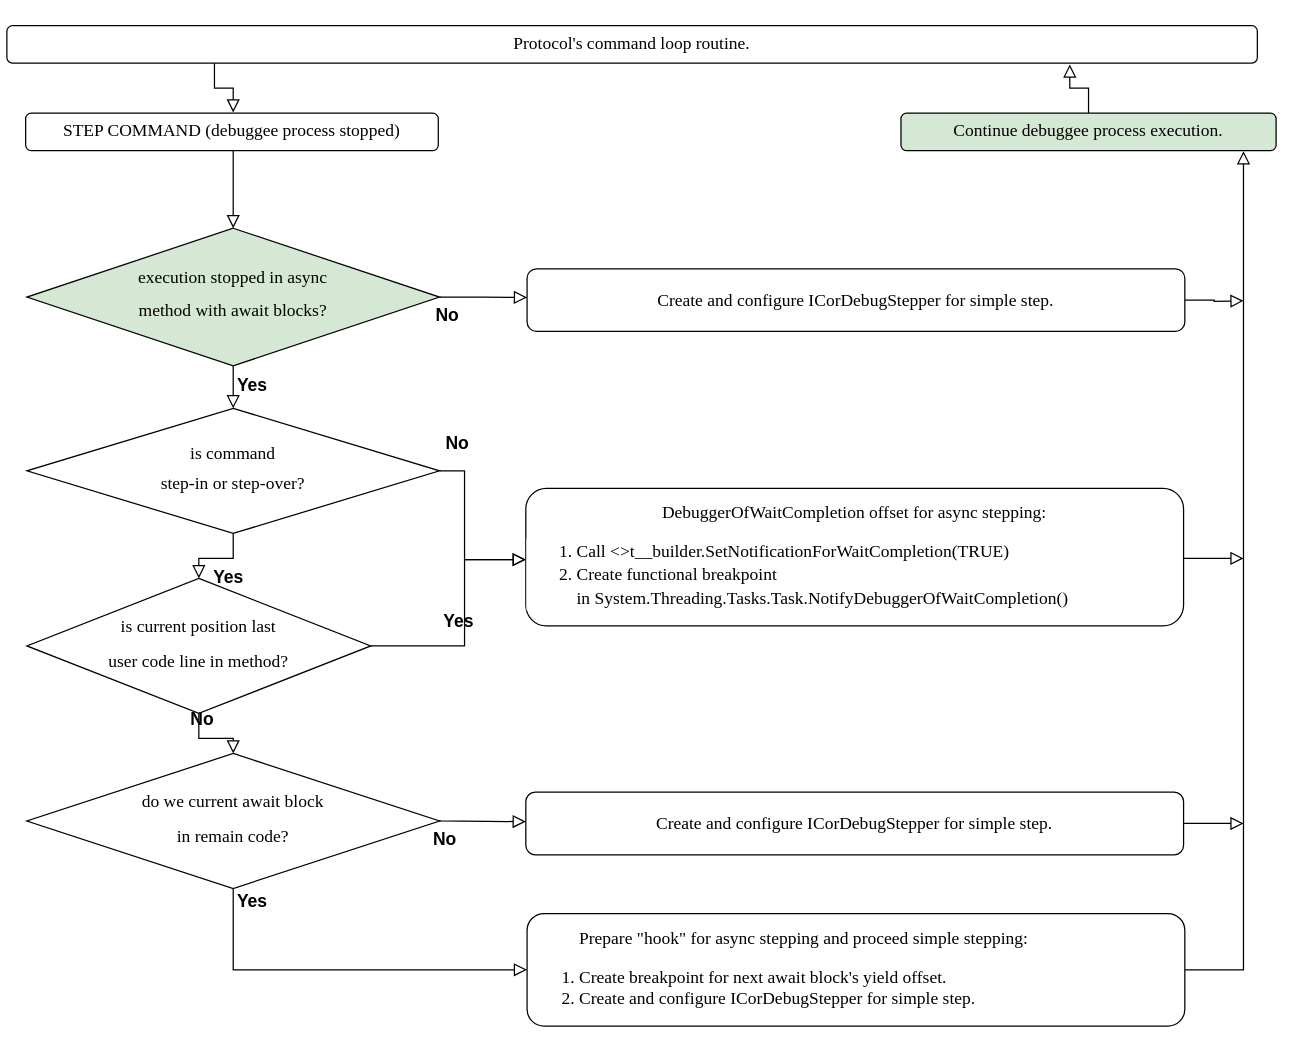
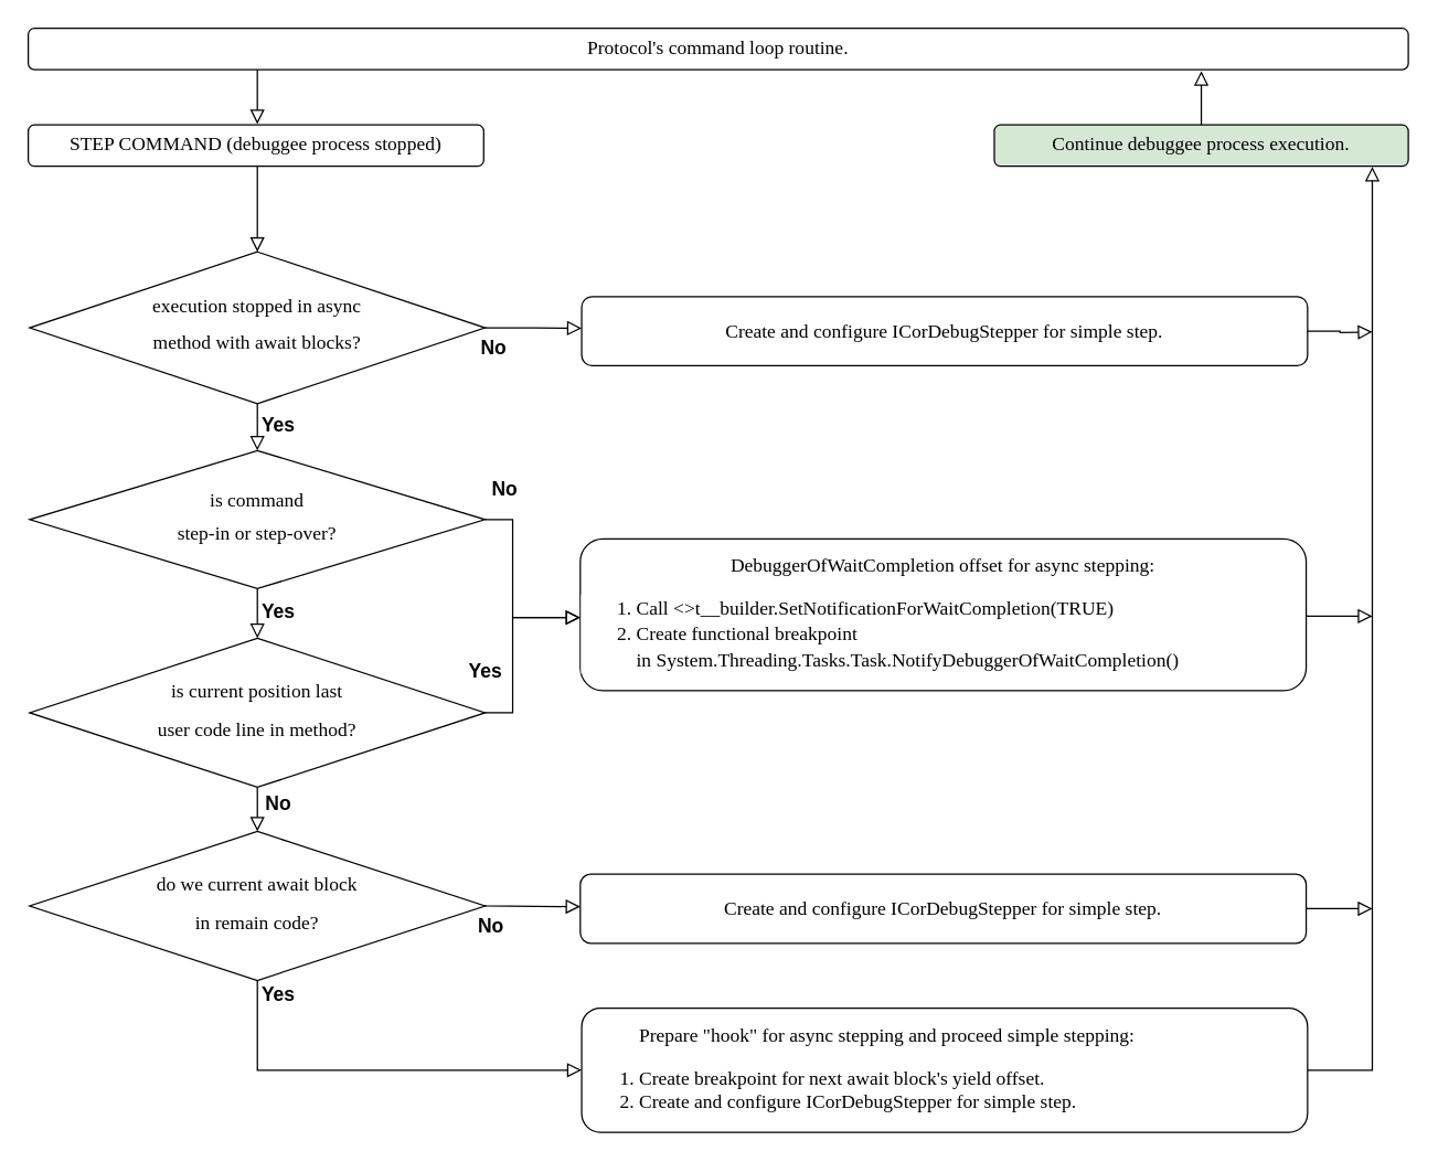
- <mxCell id="4" value="&lt;font style=&quot;font-size: 14px&quot;&gt;&lt;span style=&quot;font-size: 14px&quot;&gt;Protocol's command loop routine.&lt;/span&gt;&lt;/font&gt;" style="rounded=1;whiteSpace=wrap;html=1;fontSize=14;glass=0;strokeWidth=1;shadow=0;fontFamily=Verdana;" parent="1" vertex="1"><mxGeometry x="5" y="20" width="1000" height="30" as="geometry" /></mxCell>
+ <mxCell id="4" value="&lt;font style=&quot;font-size: 14px&quot;&gt;&lt;span style=&quot;font-size: 14px&quot;&gt;Protocol's command loop routine.&lt;/span&gt;&lt;/font&gt;" style="rounded=1;whiteSpace=wrap;html=1;fontSize=14;glass=0;strokeWidth=1;shadow=0;fontFamily=Verdana;" parent="1" vertex="1"><mxGeometry x="20" y="20" width="1000" height="30" as="geometry" /></mxCell>
- <mxCell id="7" value="&lt;p style=&quot;line-height: 120%&quot;&gt;&lt;font style=&quot;font-size: 14px ; line-height: 100%&quot;&gt;execution stopped in async&lt;/font&gt;&lt;/p&gt;&lt;p style=&quot;line-height: 120%&quot;&gt;&lt;font style=&quot;font-size: 14px ; line-height: 100%&quot;&gt;method with await blocks?&lt;/font&gt;&lt;/p&gt;" style="rhombus;whiteSpace=wrap;html=1;shadow=0;fontFamily=Verdana;fontSize=12;align=center;strokeWidth=1;spacing=6;spacingTop=-4;fillColor=#d5e8d4;" parent="1" vertex="1"><mxGeometry x="21" y="182" width="330" height="110" as="geometry" /></mxCell>
+ <mxCell id="7" value="&lt;p style=&quot;line-height: 120%&quot;&gt;&lt;font style=&quot;font-size: 14px ; line-height: 100%&quot;&gt;execution stopped in async&lt;/font&gt;&lt;/p&gt;&lt;p style=&quot;line-height: 120%&quot;&gt;&lt;font style=&quot;font-size: 14px ; line-height: 100%&quot;&gt;method with await blocks?&lt;/font&gt;&lt;/p&gt;" style="rhombus;whiteSpace=wrap;html=1;shadow=0;fontFamily=Verdana;fontSize=12;align=center;strokeWidth=1;spacing=6;spacingTop=-4;" parent="1" vertex="1"><mxGeometry x="21" y="182" width="330" height="110" as="geometry" /></mxCell>
- <mxCell id="16" value="&lt;p style=&quot;line-height: 100% ; font-size: 14px&quot;&gt;is current position&amp;nbsp;&lt;span&gt;last&lt;/span&gt;&lt;/p&gt;&lt;p style=&quot;line-height: 100% ; font-size: 14px&quot;&gt;&lt;span&gt;user&amp;nbsp;&lt;/span&gt;&lt;span&gt;code line in method?&lt;/span&gt;&lt;/p&gt;" style="rhombus;whiteSpace=wrap;html=1;shadow=0;fontFamily=Verdana;fontSize=14;align=center;strokeWidth=1;spacing=6;spacingTop=-4;fontStyle=0" parent="1" vertex="1"><mxGeometry x="21" y="462" width="275" height="108" as="geometry" /></mxCell>
+ <mxCell id="16" value="&lt;p style=&quot;line-height: 100% ; font-size: 14px&quot;&gt;is current position&amp;nbsp;&lt;span&gt;last&lt;/span&gt;&lt;/p&gt;&lt;p style=&quot;line-height: 100% ; font-size: 14px&quot;&gt;&lt;span&gt;user&amp;nbsp;&lt;/span&gt;&lt;span&gt;code line in method?&lt;/span&gt;&lt;/p&gt;" style="rhombus;whiteSpace=wrap;html=1;shadow=0;fontFamily=Verdana;fontSize=14;align=center;strokeWidth=1;spacing=6;spacingTop=-4;fontStyle=0" parent="1" vertex="1"><mxGeometry x="21" y="462" width="330" height="108" as="geometry" /></mxCell>
